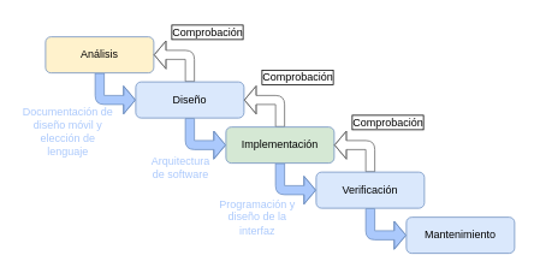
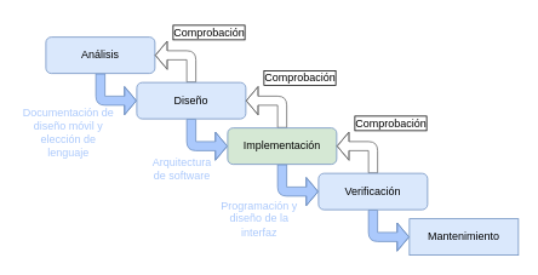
- <mxCell id="3" value="Análisis" style="rounded=1;whiteSpace=wrap;html=1;fillColor=#fff2cc;strokeColor=#6c8ebf;" vertex="1" parent="1"><mxGeometry x="50" y="40" width="120" height="40" as="geometry" /></mxCell>
+ <mxCell id="3" value="Análisis" style="rounded=1;whiteSpace=wrap;html=1;fillColor=#dae8fc;strokeColor=#6c8ebf;" vertex="1" parent="1"><mxGeometry x="50" y="40" width="120" height="40" as="geometry" /></mxCell>
- <mxCell id="13" value="Mantenimiento" style="rounded=1;whiteSpace=wrap;html=1;fillColor=#dae8fc;strokeColor=#6c8ebf;" vertex="1" parent="1"><mxGeometry x="450" y="240" width="120" height="40" as="geometry" /></mxCell>
+ <mxCell id="13" value="Mantenimiento" style="whiteSpace=wrap;html=1;fillColor=#dae8fc;strokeColor=#6c8ebf;rounded=0;" vertex="1" parent="1"><mxGeometry x="450" y="240" width="120" height="40" as="geometry" /></mxCell>
